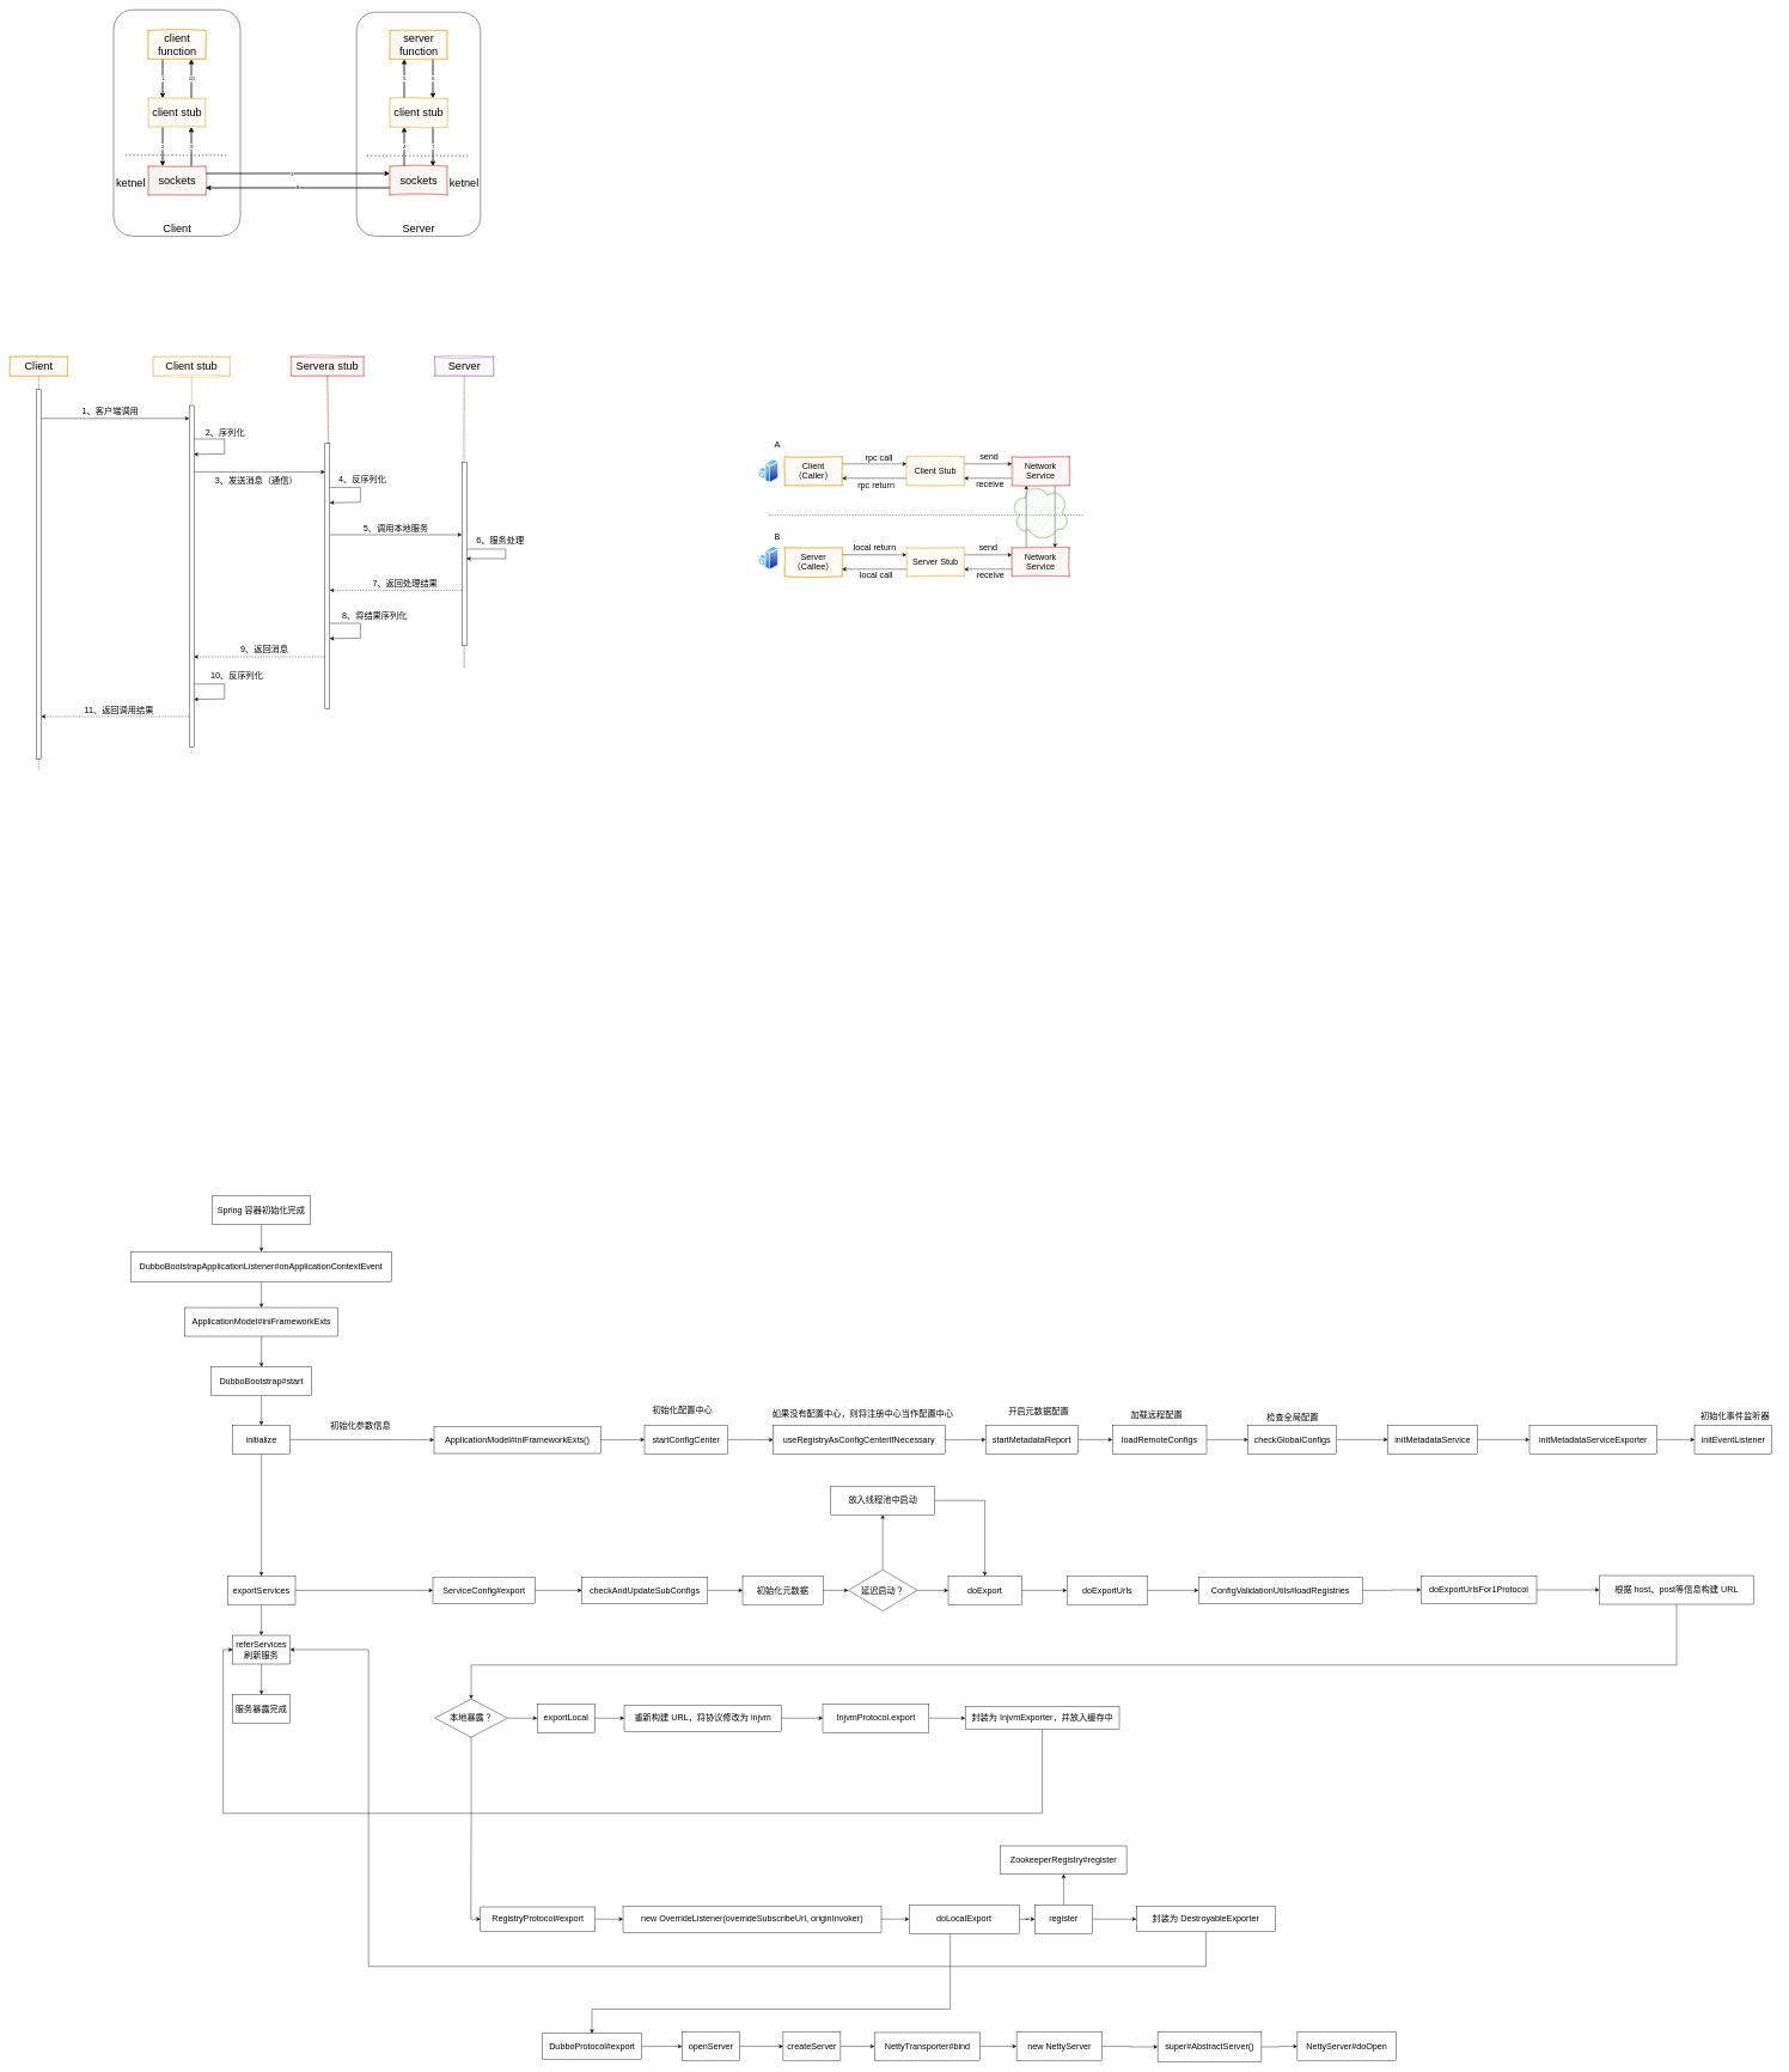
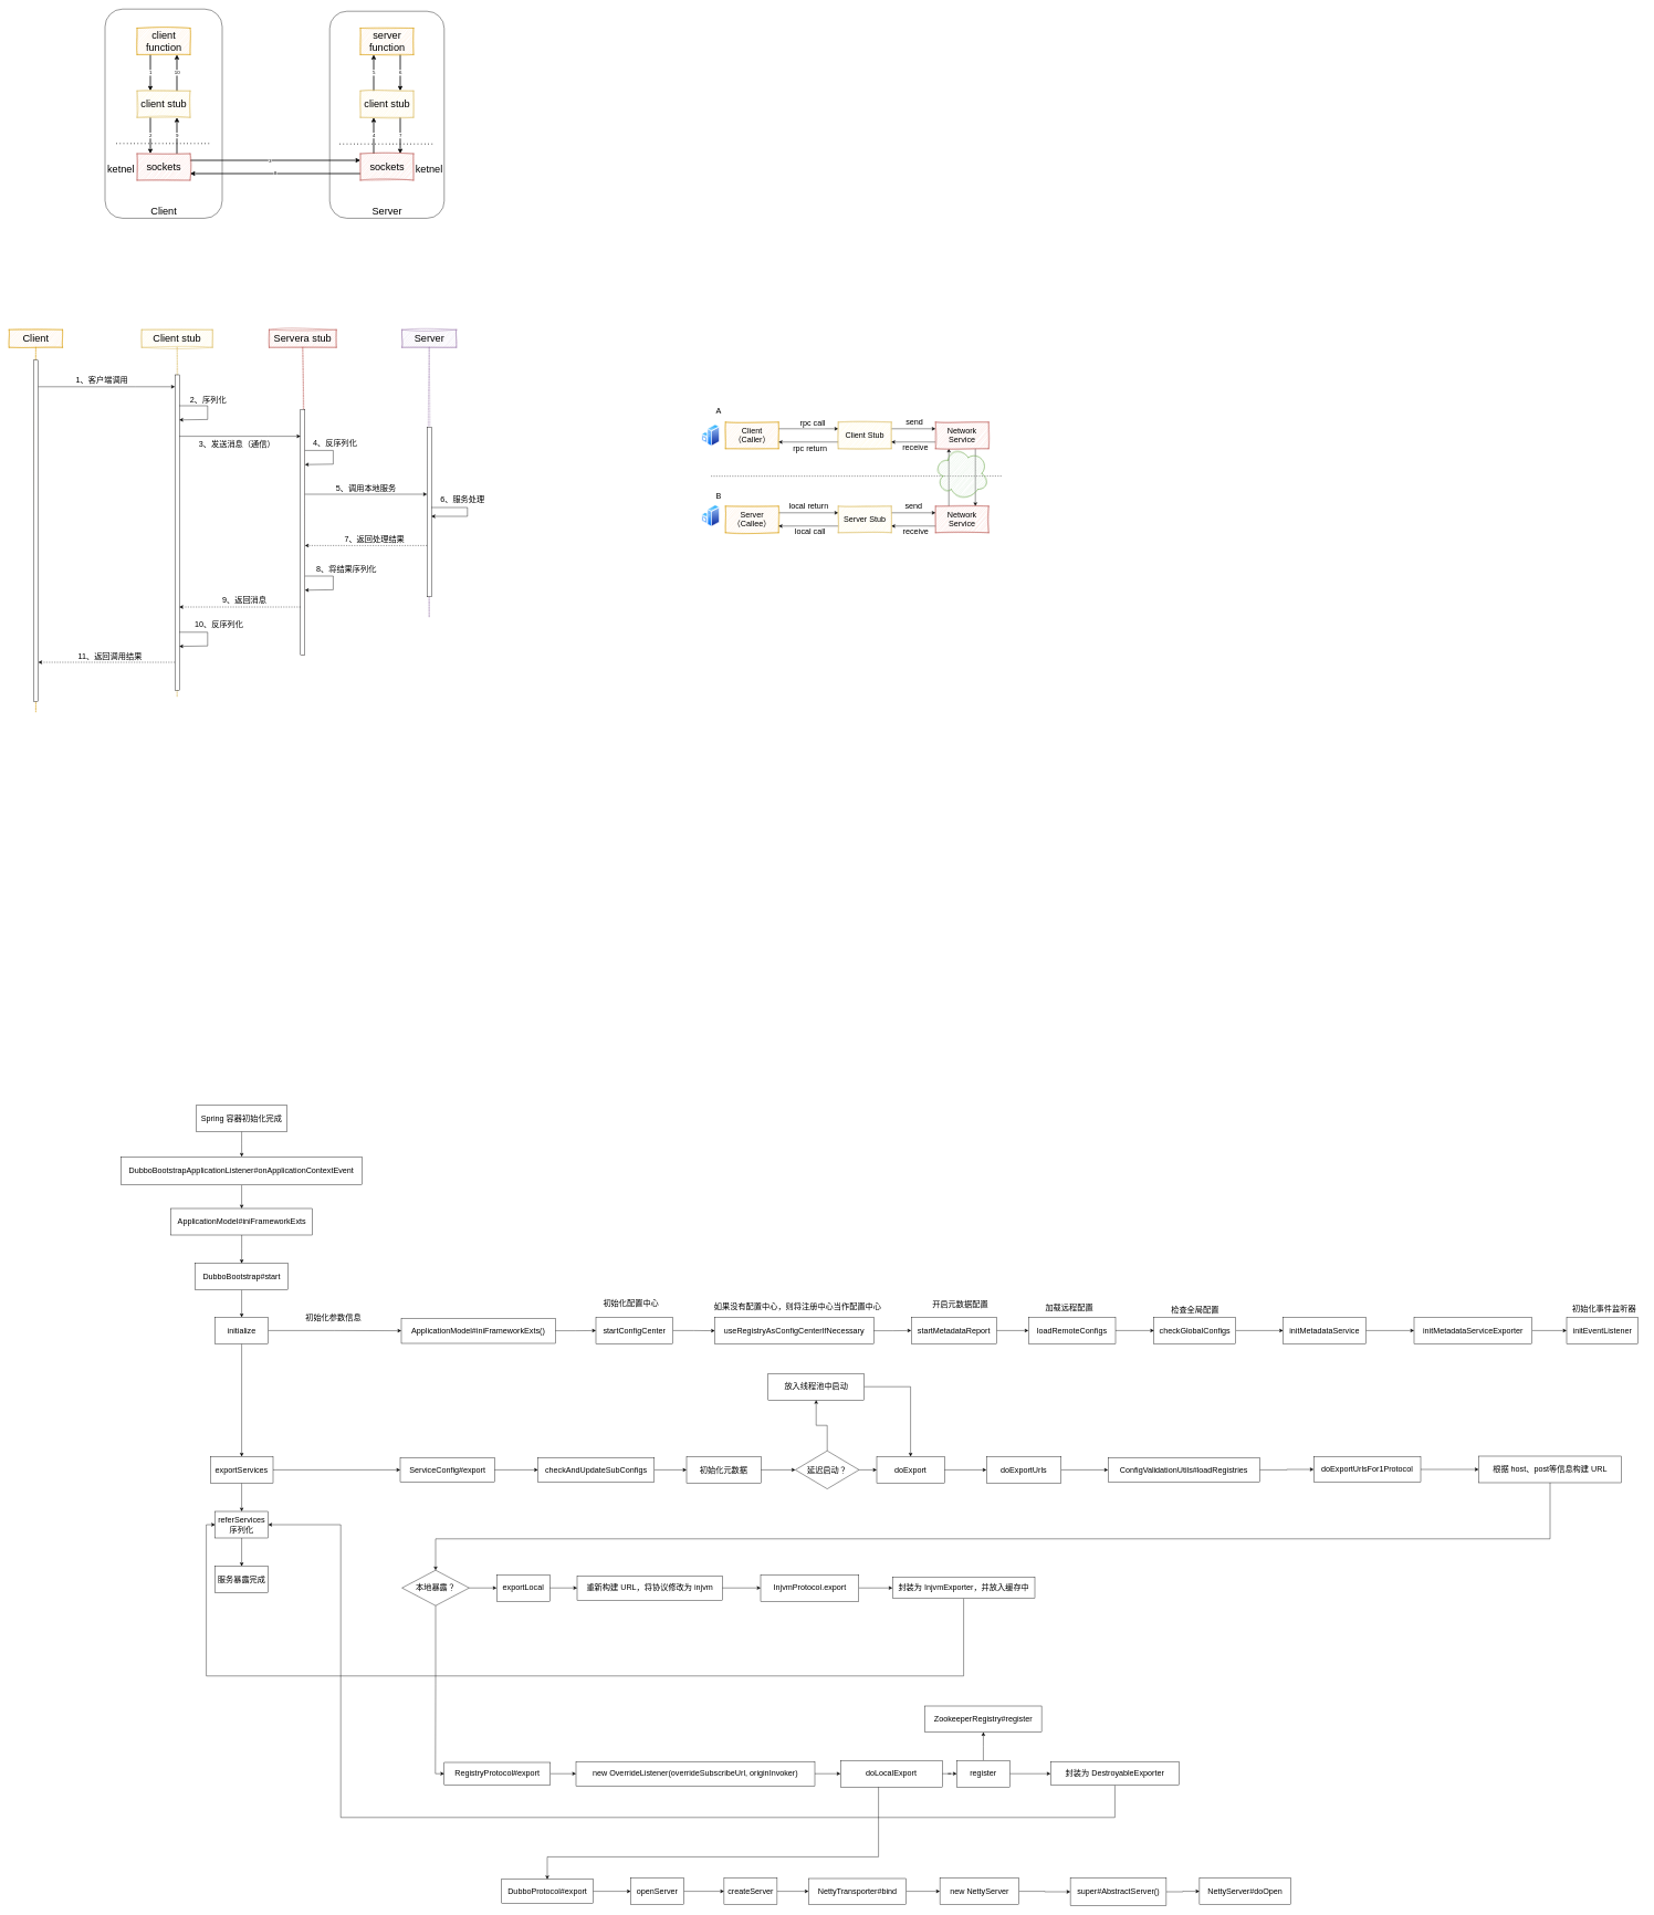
- <mxCell id="135" value="延迟启动？" style="rhombus;whiteSpace=wrap;html=1;fontSize=18;" vertex="1" parent="1"><mxGeometry x="1773" y="3280" width="144" height="86" as="geometry" /></mxCell>
+ <mxCell id="135" value="延迟启动？" style="rhombus;whiteSpace=wrap;html=1;fontSize=18;" vertex="1" parent="1"><mxGeometry x="1798" y="3280" width="144" height="86" as="geometry" /></mxCell>
- <mxCell id="108" value="referServices&lt;br&gt;刷新服务" style="rounded=0;whiteSpace=wrap;html=1;fontSize=18;" vertex="1" parent="1"><mxGeometry x="486" y="3417" width="120" height="60" as="geometry" /></mxCell>
+ <mxCell id="108" value="referServices&lt;br&gt;序列化" style="rounded=0;whiteSpace=wrap;html=1;fontSize=18;" vertex="1" parent="1"><mxGeometry x="486" y="3417" width="120" height="60" as="geometry" /></mxCell>
